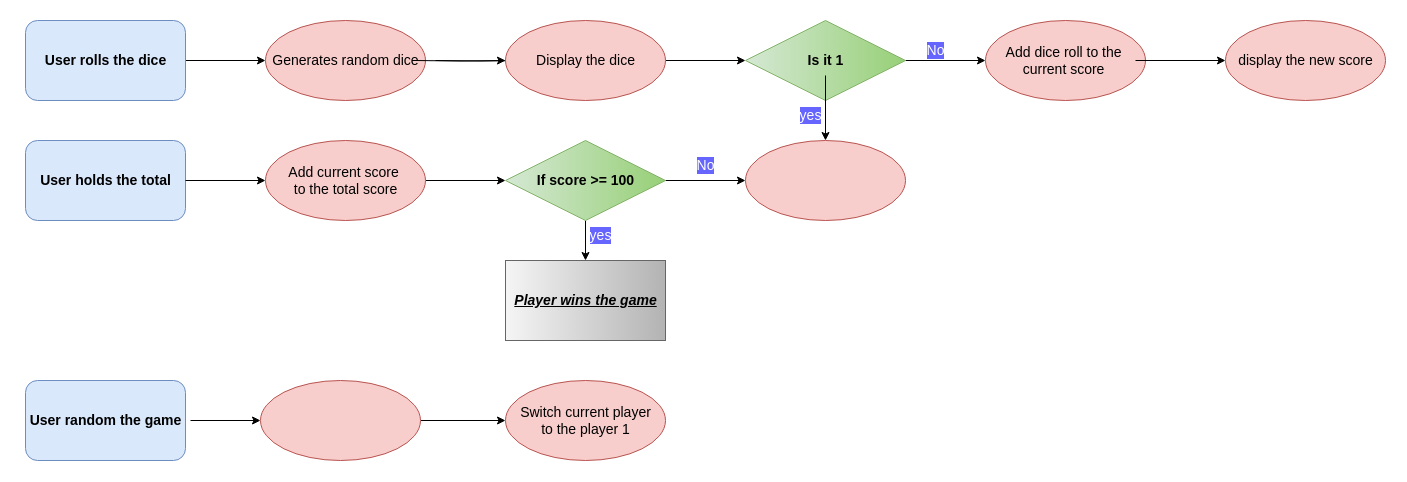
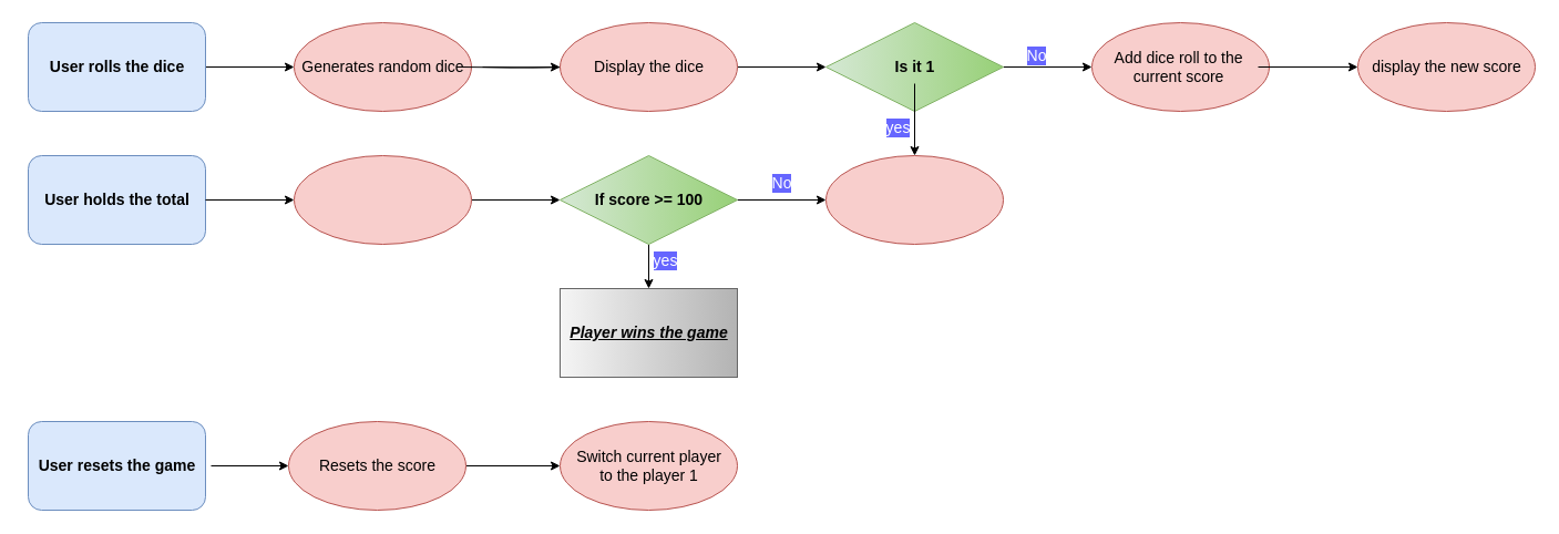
- <mxCell id="28" value="Add current score&amp;nbsp;&lt;br&gt;to the total score" style="text;html=1;resizable=0;autosize=1;align=center;verticalAlign=middle;points=[];fillColor=none;strokeColor=none;rounded=0;labelBackgroundColor=none;labelBorderColor=none;fillStyle=auto;fontSize=14;fontColor=#000000;" vertex="1" parent="1"><mxGeometry x="275" y="155" width="140" height="50" as="geometry" /></mxCell>
- <mxCell id="39" value="User random the game" style="text;html=1;resizable=0;autosize=1;align=center;verticalAlign=middle;points=[];fillColor=none;strokeColor=none;rounded=0;labelBackgroundColor=none;labelBorderColor=none;fillStyle=auto;fontSize=14;fontColor=#000000;fontStyle=1" vertex="1" parent="1"><mxGeometry x="20" y="405" width="170" height="30" as="geometry" /></mxCell>
+ <mxCell id="39" value="User resets the game" style="text;html=1;resizable=0;autosize=1;align=center;verticalAlign=middle;points=[];fillColor=none;strokeColor=none;rounded=0;labelBackgroundColor=none;labelBorderColor=none;fillStyle=auto;fontSize=14;fontColor=#000000;fontStyle=1" vertex="1" parent="1"><mxGeometry x="20" y="405" width="170" height="30" as="geometry" /></mxCell>
+ <mxCell id="42" value="Resets the score" style="text;html=1;resizable=0;autosize=1;align=center;verticalAlign=middle;points=[];fillColor=none;strokeColor=none;rounded=0;labelBackgroundColor=none;labelBorderColor=none;fillStyle=auto;fontSize=14;fontColor=#000000;" vertex="1" parent="1"><mxGeometry x="275" y="405" width="130" height="30" as="geometry" /></mxCell>
